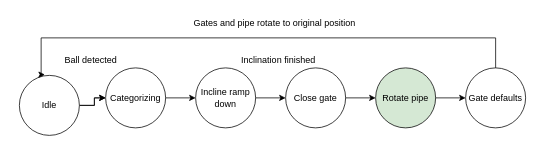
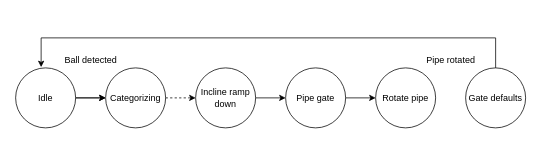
- <mxCell id="18" value="&lt;div&gt;Gates and pipe rotate to original position&lt;br&gt;&lt;/div&gt;" style="text;html=1;align=center;verticalAlign=middle;resizable=0;points=[];autosize=1;strokeColor=none;fillColor=none;" vertex="1" parent="1"><mxGeometry x="250" y="20" width="230" height="20" as="geometry" /></mxCell>
- <mxCell id="16" value="Inclination finished" style="text;html=1;align=center;verticalAlign=middle;resizable=0;points=[];autosize=1;strokeColor=none;fillColor=none;" vertex="1" parent="1"><mxGeometry x="315" y="70" width="110" height="20" as="geometry" /></mxCell>
+ <mxCell id="17" value="Pipe rotated" style="text;html=1;align=center;verticalAlign=middle;resizable=0;points=[];autosize=1;strokeColor=none;fillColor=none;" vertex="1" parent="1"><mxGeometry x="560" y="70" width="80" height="20" as="geometry" /></mxCell>
- <mxCell id="5" style="edgeStyle=orthogonalEdgeStyle;rounded=0;orthogonalLoop=1;jettySize=auto;html=1;exitX=1;exitY=0.5;exitDx=0;exitDy=0;" edge="1" parent="1" source="6" target="8"><mxGeometry relative="1" as="geometry" /></mxCell>
+ <mxCell id="5" style="edgeStyle=orthogonalEdgeStyle;rounded=0;orthogonalLoop=1;jettySize=auto;html=1;exitX=1;exitY=0.5;exitDx=0;exitDy=0;dashed=1;" edge="1" parent="1" source="6" target="8"><mxGeometry relative="1" as="geometry" /></mxCell>
- <mxCell id="10" value="Close gate" style="ellipse;whiteSpace=wrap;html=1;aspect=fixed;" vertex="1" parent="1"><mxGeometry x="380" y="90" width="80" height="80" as="geometry" /></mxCell>
+ <mxCell id="10" value="Pipe gate" style="ellipse;whiteSpace=wrap;html=1;aspect=fixed;" vertex="1" parent="1"><mxGeometry x="380" y="90" width="80" height="80" as="geometry" /></mxCell>
- <mxCell id="12" value="Rotate pipe" style="ellipse;whiteSpace=wrap;html=1;aspect=fixed;fillColor=#d5e8d4;" vertex="1" parent="1"><mxGeometry x="500" y="90" width="80" height="80" as="geometry" /></mxCell>
+ <mxCell id="12" value="Rotate pipe" style="ellipse;whiteSpace=wrap;html=1;aspect=fixed;" vertex="1" parent="1"><mxGeometry x="500" y="90" width="80" height="80" as="geometry" /></mxCell>
- <mxCell id="11" style="edgeStyle=orthogonalEdgeStyle;rounded=0;orthogonalLoop=1;jettySize=auto;html=1;exitX=1;exitY=0.5;exitDx=0;exitDy=0;entryX=0;entryY=0.5;entryDx=0;entryDy=0;" edge="1" parent="1" source="12" target="14"><mxGeometry relative="1" as="geometry" /></mxCell>
- <mxCell id="4" value="&lt;div&gt;Idle&lt;/div&gt;" style="ellipse;whiteSpace=wrap;html=1;aspect=fixed;" vertex="1" parent="1"><mxGeometry x="25" y="100" width="80" height="80" as="geometry" /></mxCell>
+ <mxCell id="4" value="&lt;div&gt;Idle&lt;/div&gt;" style="ellipse;whiteSpace=wrap;html=1;aspect=fixed;" vertex="1" parent="1"><mxGeometry x="20" y="90" width="80" height="80" as="geometry" /></mxCell>
